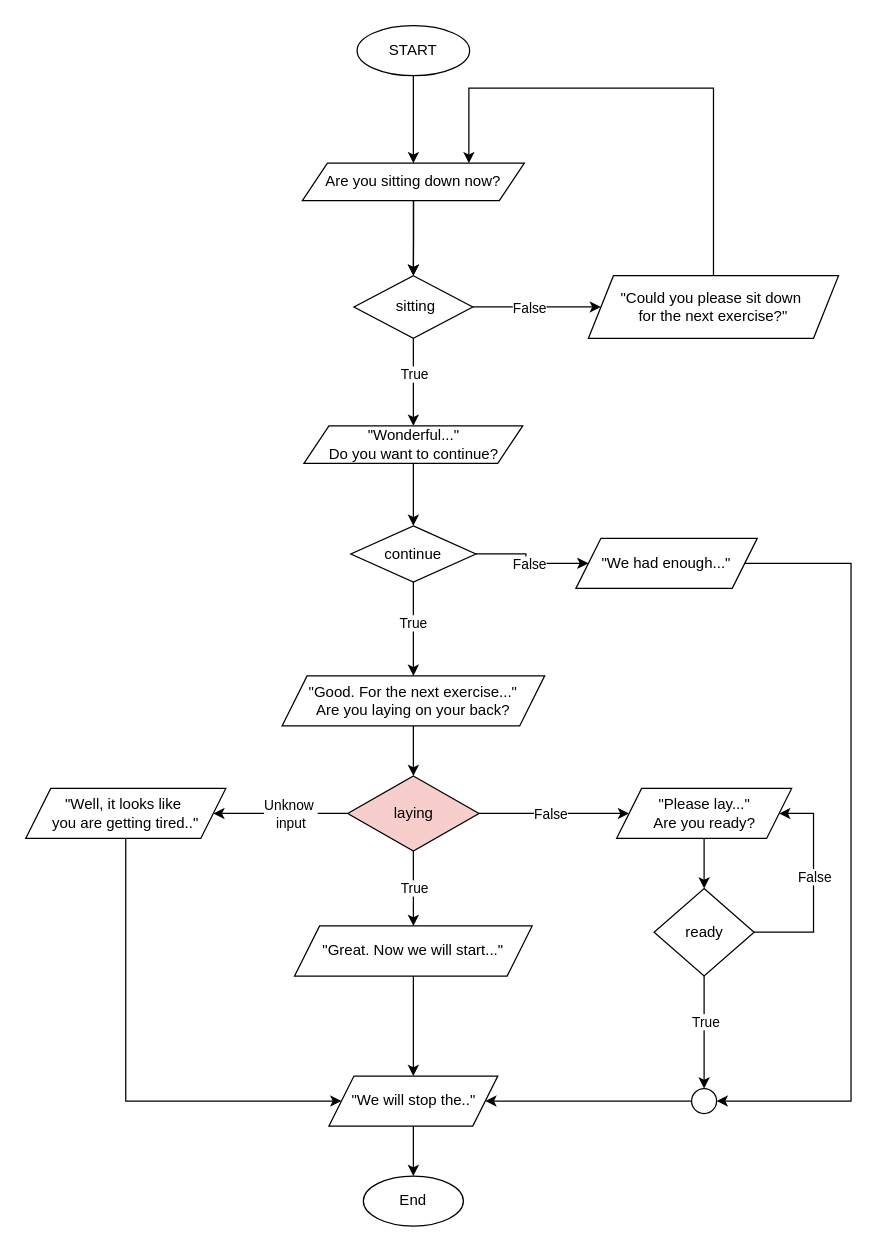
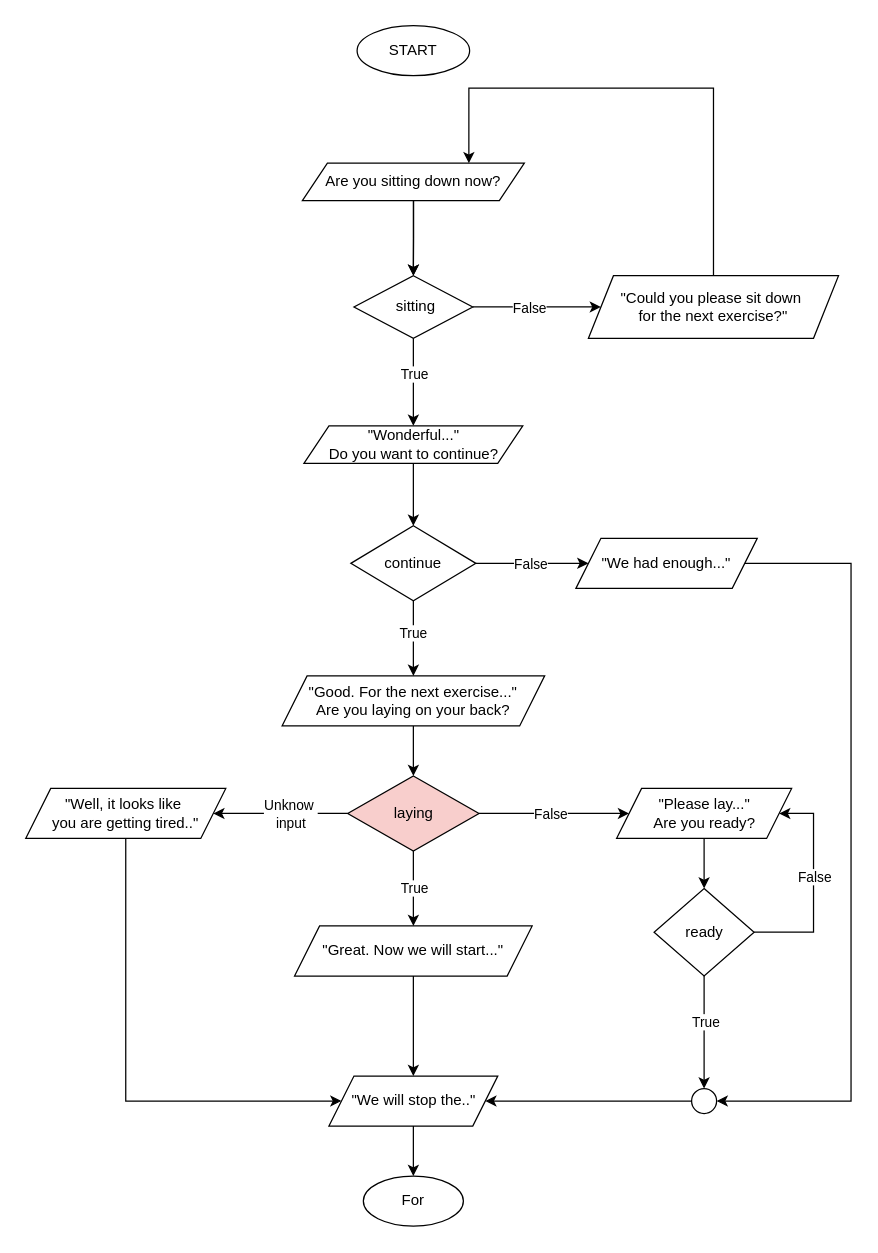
- <mxCell id="2" style="edgeStyle=orthogonalEdgeStyle;rounded=0;orthogonalLoop=1;jettySize=auto;html=1;entryX=0.5;entryY=0;entryDx=0;entryDy=0;" edge="1" parent="1" source="3" target="6"><mxGeometry relative="1" as="geometry" /></mxCell>
- <mxCell id="20" value="continue" style="rhombus;whiteSpace=wrap;html=1;" vertex="1" parent="1"><mxGeometry x="280" y="420" width="100" height="45" as="geometry" /></mxCell>
+ <mxCell id="20" value="continue" style="rhombus;whiteSpace=wrap;html=1;" vertex="1" parent="1"><mxGeometry x="280" y="420" width="100" height="60" as="geometry" /></mxCell>
- <mxCell id="23" value="End" style="ellipse;whiteSpace=wrap;html=1;" vertex="1" parent="1"><mxGeometry x="290" y="940" width="80" height="40" as="geometry" /></mxCell>
+ <mxCell id="23" value="For" style="ellipse;whiteSpace=wrap;html=1;" vertex="1" parent="1"><mxGeometry x="290" y="940" width="80" height="40" as="geometry" /></mxCell>
